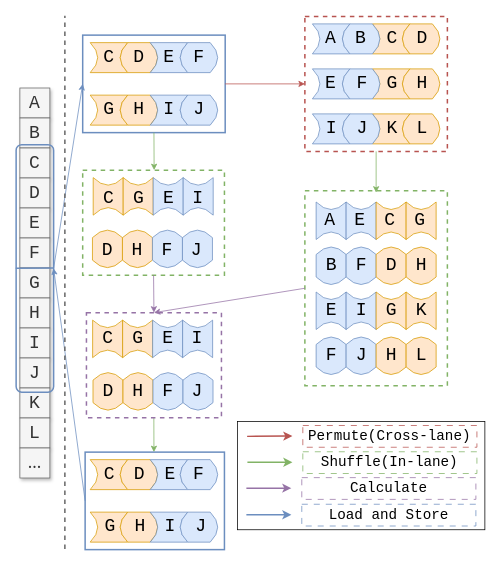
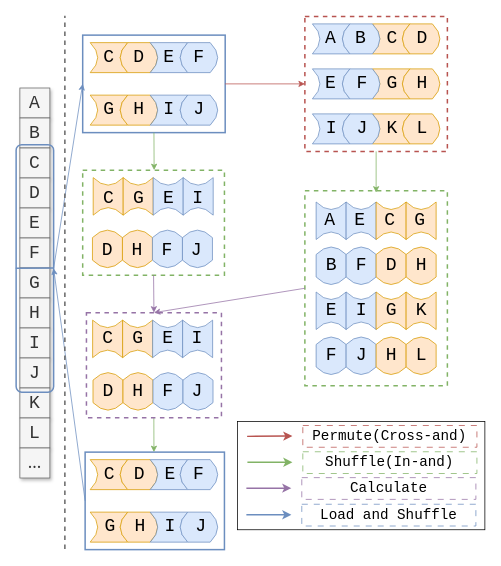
- <mxCell id="149" value="&lt;font style=&quot;font-size: 19px;&quot; face=&quot;Courier New&quot;&gt;Permute(Cross-lane)&lt;/font&gt;" style="text;html=1;strokeColor=#b85450;fillColor=none;align=center;verticalAlign=middle;whiteSpace=wrap;rounded=0;dashed=1;strokeWidth=1;dashPattern=8 8;" vertex="1" parent="147"><mxGeometry x="87.26" y="5.5" width="232.12" height="29" as="geometry" /></mxCell>
+ <mxCell id="149" value="&lt;font style=&quot;font-size: 19px;&quot; face=&quot;Courier New&quot;&gt;Permute(Cross-and)&lt;/font&gt;" style="text;html=1;strokeColor=#b85450;fillColor=none;align=center;verticalAlign=middle;whiteSpace=wrap;rounded=0;dashed=1;strokeWidth=1;dashPattern=8 8;" vertex="1" parent="147"><mxGeometry x="87.26" y="5.5" width="232.12" height="29" as="geometry" /></mxCell>
- <mxCell id="150" value="&lt;font style=&quot;font-size: 19px;&quot; face=&quot;Courier New&quot;&gt;Shuffle(In-lane)&lt;/font&gt;" style="text;html=1;strokeColor=#82b366;fillColor=none;align=center;verticalAlign=middle;whiteSpace=wrap;rounded=0;dashed=1;strokeWidth=1;dashPattern=8 8;" vertex="1" parent="147"><mxGeometry x="87.26" y="40.5" width="232.12" height="29" as="geometry" /></mxCell>
+ <mxCell id="150" value="&lt;font style=&quot;font-size: 19px;&quot; face=&quot;Courier New&quot;&gt;Shuffle(In-and)&lt;/font&gt;" style="text;html=1;strokeColor=#82b366;fillColor=none;align=center;verticalAlign=middle;whiteSpace=wrap;rounded=0;dashed=1;strokeWidth=1;dashPattern=8 8;" vertex="1" parent="147"><mxGeometry x="87.26" y="40.5" width="232.12" height="29" as="geometry" /></mxCell>
- <mxCell id="156" value="&lt;font style=&quot;font-size: 19px;&quot; face=&quot;Courier New&quot;&gt;Load and Store&lt;/font&gt;" style="text;html=1;strokeColor=#6c8ebf;fillColor=none;align=center;verticalAlign=middle;whiteSpace=wrap;rounded=0;dashed=1;strokeWidth=1;dashPattern=8 8;" vertex="1" parent="155"><mxGeometry x="73.88" width="232.12" height="29" as="geometry" /></mxCell>
+ <mxCell id="156" value="&lt;font style=&quot;font-size: 19px;&quot; face=&quot;Courier New&quot;&gt;Load and Shuffle&lt;/font&gt;" style="text;html=1;strokeColor=#6c8ebf;fillColor=none;align=center;verticalAlign=middle;whiteSpace=wrap;rounded=0;dashed=1;strokeWidth=1;dashPattern=8 8;" vertex="1" parent="155"><mxGeometry x="73.88" width="232.12" height="29" as="geometry" /></mxCell>
